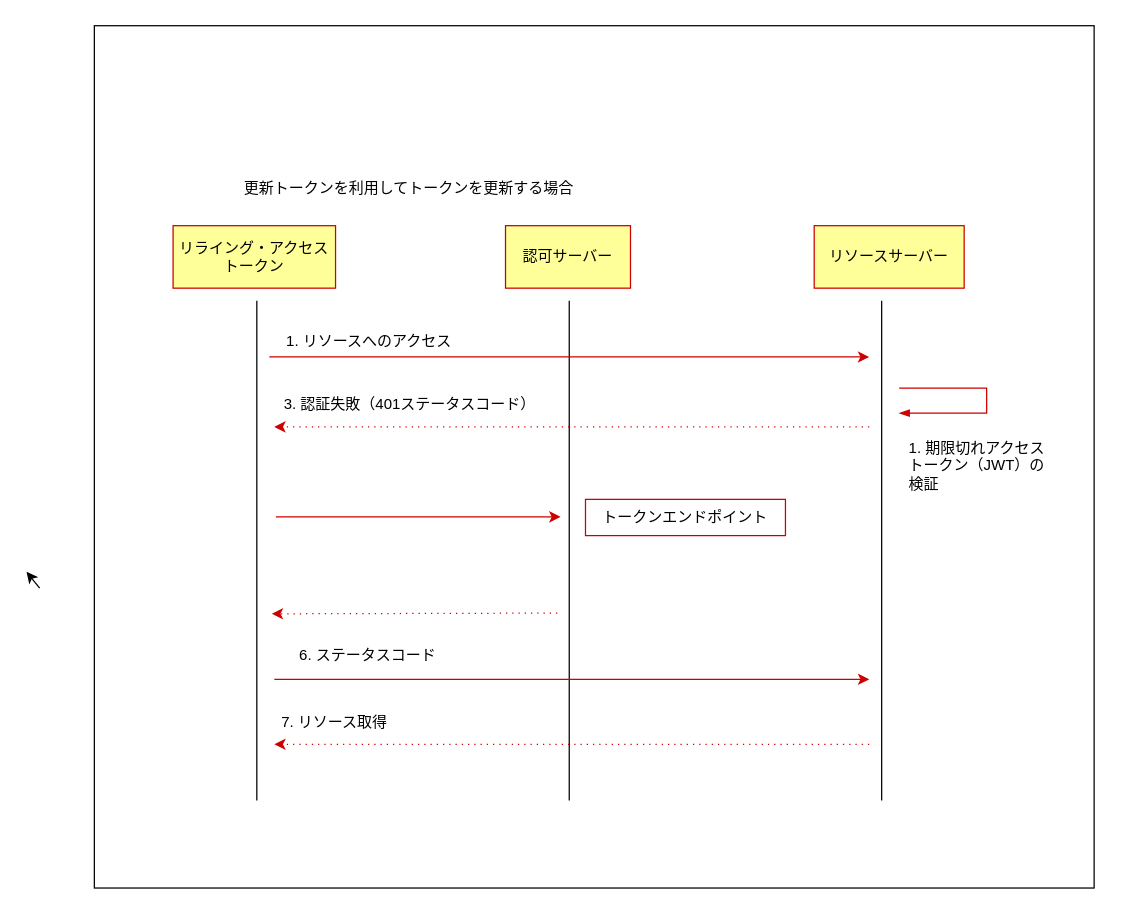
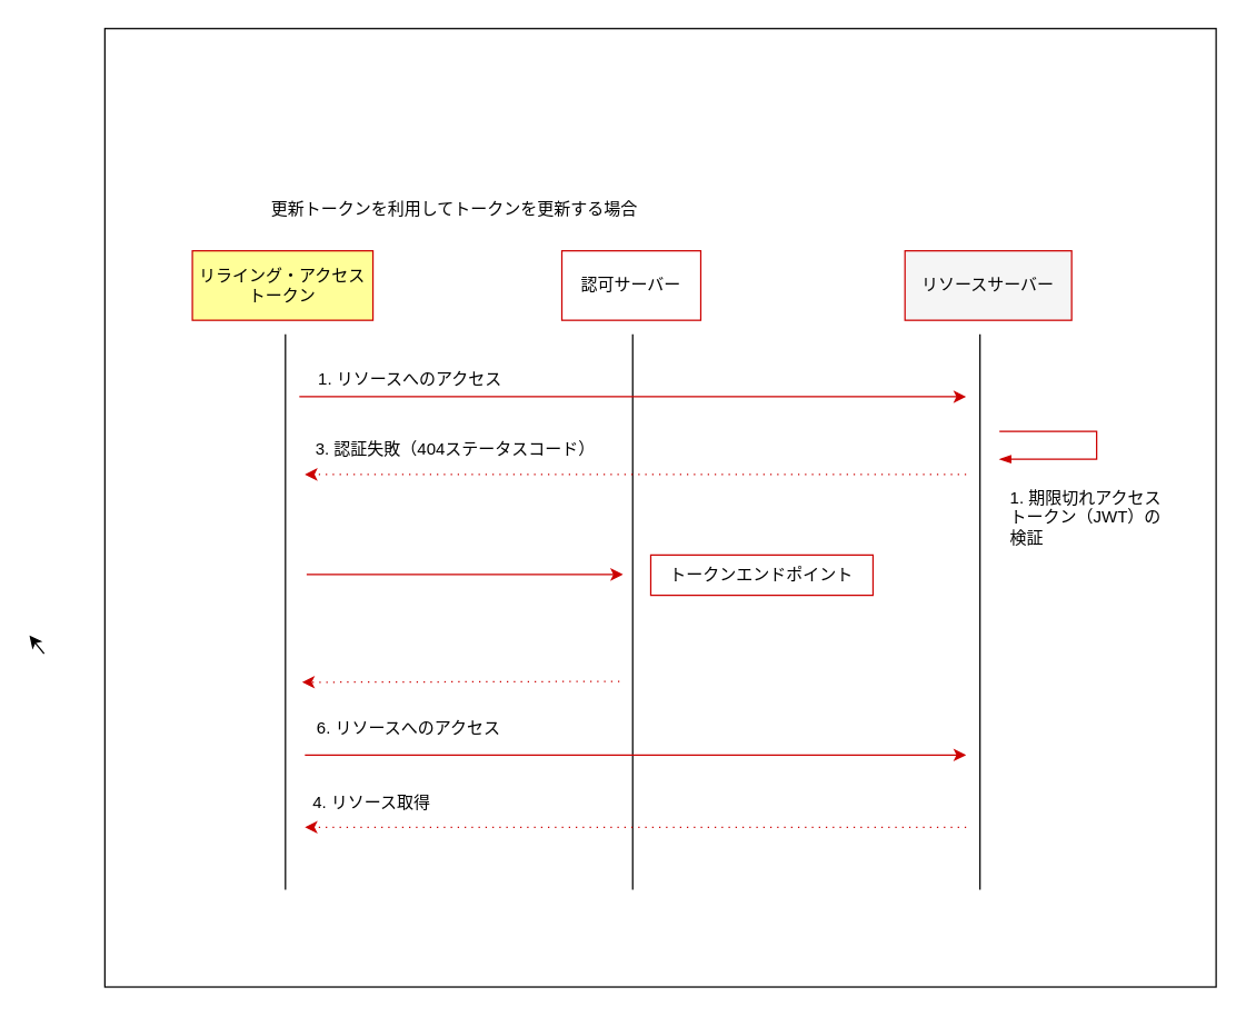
- <mxCell id="6" value="認可サーバー" style="rounded=0;whiteSpace=wrap;html=1;strokeColor=#CC0000;fontColor=#000000;fillColor=#FFFF99;" vertex="1" parent="1"><mxGeometry x="404" y="180" width="100" height="50" as="geometry" /></mxCell>
+ <mxCell id="6" value="認可サーバー" style="rounded=0;whiteSpace=wrap;html=1;strokeColor=#CC0000;fontColor=#000000;fillColor=#ffffff;" vertex="1" parent="1"><mxGeometry x="404" y="180" width="100" height="50" as="geometry" /></mxCell>
- <mxCell id="7" value="リソースサーバー" style="rounded=0;whiteSpace=wrap;html=1;strokeColor=#CC0000;fontColor=#000000;fillColor=#FFFF99;" vertex="1" parent="1"><mxGeometry x="651" y="180" width="120" height="50" as="geometry" /></mxCell>
+ <mxCell id="7" value="リソースサーバー" style="rounded=0;whiteSpace=wrap;html=1;strokeColor=#CC0000;fontColor=#000000;fillColor=#f5f5f5;" vertex="1" parent="1"><mxGeometry x="651" y="180" width="120" height="50" as="geometry" /></mxCell>
- <mxCell id="11" value="&lt;span&gt;3. 認証失敗（401ステータスコード）&lt;/span&gt;" style="text;html=1;strokeColor=none;fillColor=none;align=left;verticalAlign=middle;whiteSpace=wrap;rounded=0;fontColor=#000000;" vertex="1" parent="1"><mxGeometry x="225" y="310" width="210" height="25" as="geometry" /></mxCell>
+ <mxCell id="11" value="&lt;span&gt;3. 認証失敗（404ステータスコード）&lt;/span&gt;" style="text;html=1;strokeColor=none;fillColor=none;align=left;verticalAlign=middle;whiteSpace=wrap;rounded=0;fontColor=#000000;" vertex="1" parent="1"><mxGeometry x="225" y="310" width="210" height="25" as="geometry" /></mxCell>
- <mxCell id="17" value="6. ステータスコード" style="text;html=1;strokeColor=none;fillColor=none;align=center;verticalAlign=middle;whiteSpace=wrap;rounded=0;fontColor=#000000;" vertex="1" parent="1"><mxGeometry x="220" y="511" width="148" height="25" as="geometry" /></mxCell>
+ <mxCell id="17" value="6. リソースへのアクセス" style="text;html=1;strokeColor=none;fillColor=none;align=center;verticalAlign=middle;whiteSpace=wrap;rounded=0;fontColor=#000000;" vertex="1" parent="1"><mxGeometry x="220" y="511" width="148" height="25" as="geometry" /></mxCell>
- <mxCell id="18" value="&lt;span&gt;7. リソース取得&lt;/span&gt;" style="text;html=1;strokeColor=none;fillColor=none;align=left;verticalAlign=middle;whiteSpace=wrap;rounded=0;fontColor=#000000;" vertex="1" parent="1"><mxGeometry x="223" y="568" width="210" height="20" as="geometry" /></mxCell>
+ <mxCell id="18" value="&lt;span&gt;4. リソース取得&lt;/span&gt;" style="text;html=1;strokeColor=none;fillColor=none;align=left;verticalAlign=middle;whiteSpace=wrap;rounded=0;fontColor=#000000;" vertex="1" parent="1"><mxGeometry x="223" y="568" width="210" height="20" as="geometry" /></mxCell>
